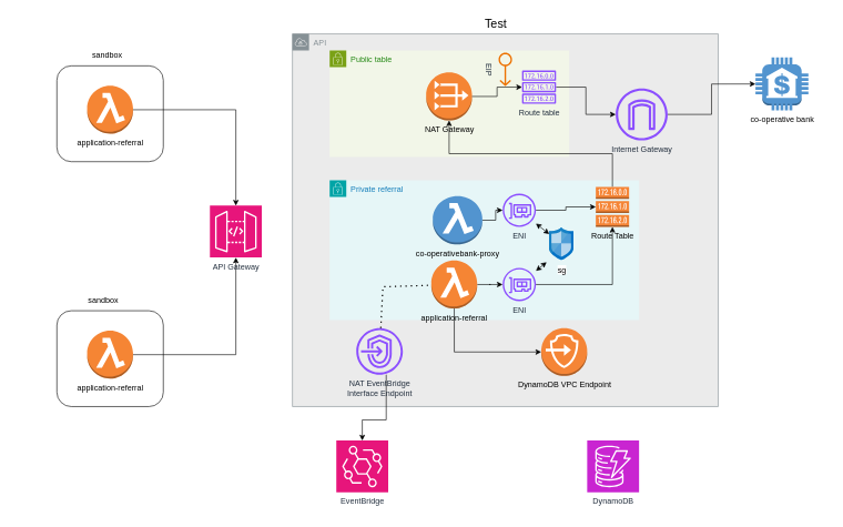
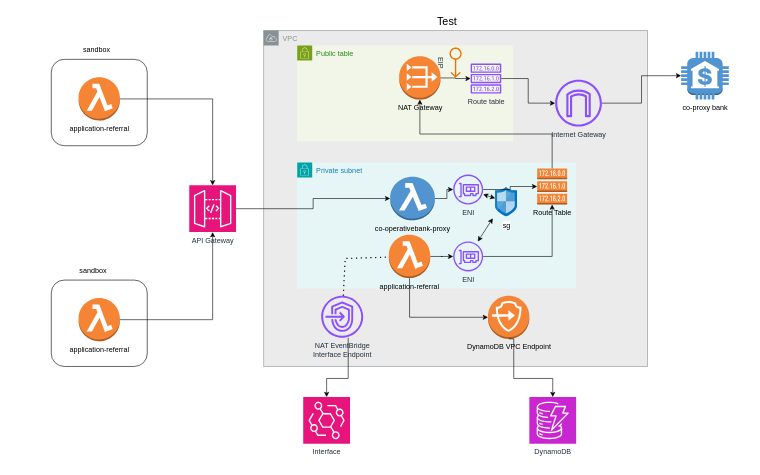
- <mxCell id="2" value="API" style="sketch=0;outlineConnect=0;gradientColor=none;html=1;whiteSpace=wrap;fontSize=12;fontStyle=0;shape=mxgraph.aws4.group;grIcon=mxgraph.aws4.group_vpc;strokeColor=#879196;fillColor=#EBEBEB;verticalAlign=top;align=left;spacingLeft=30;fontColor=#879196;dashed=0;" parent="1" vertex="1"><mxGeometry x="439" y="50" width="640" height="560" as="geometry" /></mxCell>
+ <mxCell id="2" value="VPC" style="sketch=0;outlineConnect=0;gradientColor=none;html=1;whiteSpace=wrap;fontSize=12;fontStyle=0;shape=mxgraph.aws4.group;grIcon=mxgraph.aws4.group_vpc;strokeColor=#879196;fillColor=#EBEBEB;verticalAlign=top;align=left;spacingLeft=30;fontColor=#879196;dashed=0;" parent="1" vertex="1"><mxGeometry x="439" y="50" width="640" height="560" as="geometry" /></mxCell>
- <mxCell id="15" value="NAT Gateway" style="outlineConnect=0;dashed=0;verticalLabelPosition=bottom;verticalAlign=top;align=center;html=1;shape=mxgraph.aws3.vpc_nat_gateway;fillColor=#F58534;gradientColor=none;" parent="1" vertex="1"><mxGeometry x="640" y="108" width="69" height="72" as="geometry" /></mxCell>
+ <mxCell id="15" value="NAT Gateway" style="outlineConnect=0;dashed=0;verticalLabelPosition=bottom;verticalAlign=top;align=center;html=1;shape=mxgraph.aws3.vpc_nat_gateway;fillColor=#F58534;gradientColor=none;" parent="1" vertex="1"><mxGeometry x="665" y="93" width="69" height="72" as="geometry" /></mxCell>
- <mxCell id="21" value="co-operative bank" style="outlineConnect=0;dashed=0;verticalLabelPosition=bottom;verticalAlign=top;align=center;html=1;shape=mxgraph.aws3.bank;fillColor=#5294CF;gradientColor=none;" parent="1" vertex="1"><mxGeometry x="1135" y="85.5" width="79.5" height="79.5" as="geometry" /></mxCell>
+ <mxCell id="21" value="co-proxy bank" style="outlineConnect=0;dashed=0;verticalLabelPosition=bottom;verticalAlign=top;align=center;html=1;shape=mxgraph.aws3.bank;fillColor=#5294CF;gradientColor=none;" parent="1" vertex="1"><mxGeometry x="1135" y="85.5" width="79.5" height="79.5" as="geometry" /></mxCell>
- <mxCell id="3" value="Private referral" style="points=[[0,0],[0.25,0],[0.5,0],[0.75,0],[1,0],[1,0.25],[1,0.5],[1,0.75],[1,1],[0.75,1],[0.5,1],[0.25,1],[0,1],[0,0.75],[0,0.5],[0,0.25]];outlineConnect=0;gradientColor=none;html=1;whiteSpace=wrap;fontSize=12;fontStyle=0;container=1;pointerEvents=0;collapsible=0;recursiveResize=0;shape=mxgraph.aws4.group;grIcon=mxgraph.aws4.group_security_group;grStroke=0;strokeColor=#00A4A6;fillColor=#E6F6F7;verticalAlign=top;align=left;spacingLeft=30;fontColor=#147EBA;dashed=0;" parent="1" vertex="1"><mxGeometry x="495" y="270" width="465" height="210" as="geometry" /></mxCell>
+ <mxCell id="3" value="Private subnet" style="points=[[0,0],[0.25,0],[0.5,0],[0.75,0],[1,0],[1,0.25],[1,0.5],[1,0.75],[1,1],[0.75,1],[0.5,1],[0.25,1],[0,1],[0,0.75],[0,0.5],[0,0.25]];outlineConnect=0;gradientColor=none;html=1;whiteSpace=wrap;fontSize=12;fontStyle=0;container=1;pointerEvents=0;collapsible=0;recursiveResize=0;shape=mxgraph.aws4.group;grIcon=mxgraph.aws4.group_security_group;grStroke=0;strokeColor=#00A4A6;fillColor=#E6F6F7;verticalAlign=top;align=left;spacingLeft=30;fontColor=#147EBA;dashed=0;" parent="1" vertex="1"><mxGeometry x="495" y="270" width="465" height="210" as="geometry" /></mxCell>
+ <mxCell id="35" style="edgeStyle=orthogonalEdgeStyle;rounded=0;orthogonalLoop=1;jettySize=auto;html=1;exitX=1;exitY=0.5;exitDx=0;exitDy=0;exitPerimeter=0;entryX=0;entryY=0.5;entryDx=0;entryDy=0;entryPerimeter=0;" parent="1" source="33" target="5" edge="1"><mxGeometry relative="1" as="geometry" /></mxCell>
- <mxCell id="7" value="sg" style="image;sketch=0;aspect=fixed;html=1;points=[];align=center;fontSize=12;image=img/lib/mscae/Network_Security_Groups_Classic.svg;" parent="3" vertex="1"><mxGeometry x="330" y="70.62" width="37" height="50" as="geometry" /></mxCell>
+ <mxCell id="7" value="sg" style="image;sketch=0;aspect=fixed;html=1;points=[];align=center;fontSize=12;image=img/lib/mscae/Network_Security_Groups_Classic.svg;" parent="3" vertex="1"><mxGeometry x="330" y="40.62" width="37" height="50" as="geometry" /></mxCell>
+ <mxCell id="38" style="edgeStyle=orthogonalEdgeStyle;rounded=0;orthogonalLoop=1;jettySize=auto;html=1;exitX=0.5;exitY=1;exitDx=0;exitDy=0;exitPerimeter=0;entryX=0.5;entryY=0;entryDx=0;entryDy=0;entryPerimeter=0;" parent="1" source="36" target="37" edge="1"><mxGeometry relative="1" as="geometry"><Array as="points"><mxPoint x="856" y="630" /><mxPoint x="921" y="630" /></Array></mxGeometry></mxCell>
- <mxCell id="39" value="EventBridge" style="sketch=0;points=[[0,0,0],[0.25,0,0],[0.5,0,0],[0.75,0,0],[1,0,0],[0,1,0],[0.25,1,0],[0.5,1,0],[0.75,1,0],[1,1,0],[0,0.25,0],[0,0.5,0],[0,0.75,0],[1,0.25,0],[1,0.5,0],[1,0.75,0]];outlineConnect=0;fontColor=#232F3E;fillColor=#E7157B;strokeColor=#ffffff;dashed=0;verticalLabelPosition=bottom;verticalAlign=top;align=center;html=1;fontSize=12;fontStyle=0;aspect=fixed;shape=mxgraph.aws4.resourceIcon;resIcon=mxgraph.aws4.eventbridge;" parent="1" vertex="1"><mxGeometry x="505" y="661" width="78" height="78" as="geometry" /></mxCell>
+ <mxCell id="39" value="Interface" style="sketch=0;points=[[0,0,0],[0.25,0,0],[0.5,0,0],[0.75,0,0],[1,0,0],[0,1,0],[0.25,1,0],[0.5,1,0],[0.75,1,0],[1,1,0],[0,0.25,0],[0,0.5,0],[0,0.75,0],[1,0.25,0],[1,0.5,0],[1,0.75,0]];outlineConnect=0;fontColor=#232F3E;fillColor=#E7157B;strokeColor=#ffffff;dashed=0;verticalLabelPosition=bottom;verticalAlign=top;align=center;html=1;fontSize=12;fontStyle=0;aspect=fixed;shape=mxgraph.aws4.resourceIcon;resIcon=mxgraph.aws4.eventbridge;" parent="1" vertex="1"><mxGeometry x="505" y="661" width="78" height="78" as="geometry" /></mxCell>
